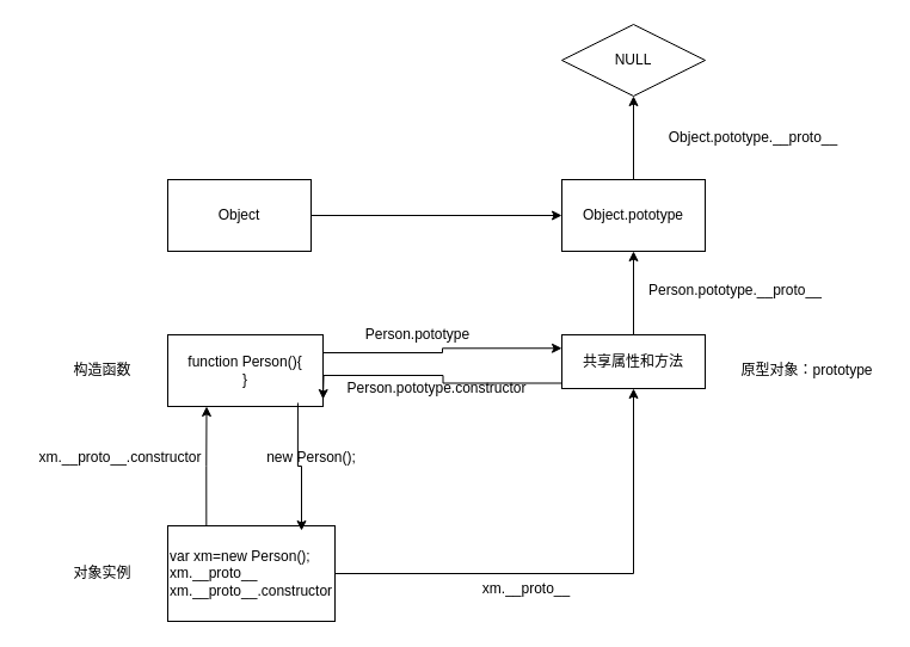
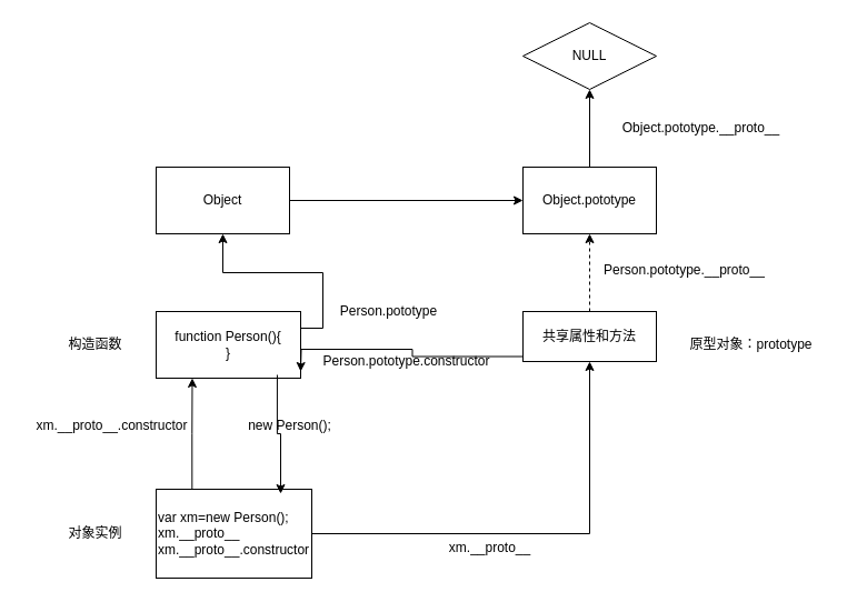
- <mxCell id="9" style="edgeStyle=orthogonalEdgeStyle;rounded=0;orthogonalLoop=1;jettySize=auto;html=1;entryX=0.5;entryY=1;entryDx=0;entryDy=0;" edge="1" parent="1" source="10" target="8"><mxGeometry relative="1" as="geometry" /></mxCell>
+ <mxCell id="9" style="edgeStyle=orthogonalEdgeStyle;rounded=0;orthogonalLoop=1;jettySize=auto;html=1;entryX=0.5;entryY=1;entryDx=0;entryDy=0;dashed=1;" edge="1" parent="1" source="10" target="8"><mxGeometry relative="1" as="geometry" /></mxCell>
- <mxCell id="2" style="edgeStyle=orthogonalEdgeStyle;rounded=0;orthogonalLoop=1;jettySize=auto;html=1;entryX=0;entryY=0.25;entryDx=0;entryDy=0;exitX=1;exitY=0.25;exitDx=0;exitDy=0;" edge="1" parent="1" source="3" target="10"><mxGeometry relative="1" as="geometry" /></mxCell>
+ <mxCell id="2" style="edgeStyle=orthogonalEdgeStyle;rounded=0;orthogonalLoop=1;jettySize=auto;html=1;exitX=1;exitY=0.25;exitDx=0;exitDy=0;" edge="1" parent="1" source="3" target="24"><mxGeometry relative="1" as="geometry" /></mxCell>
